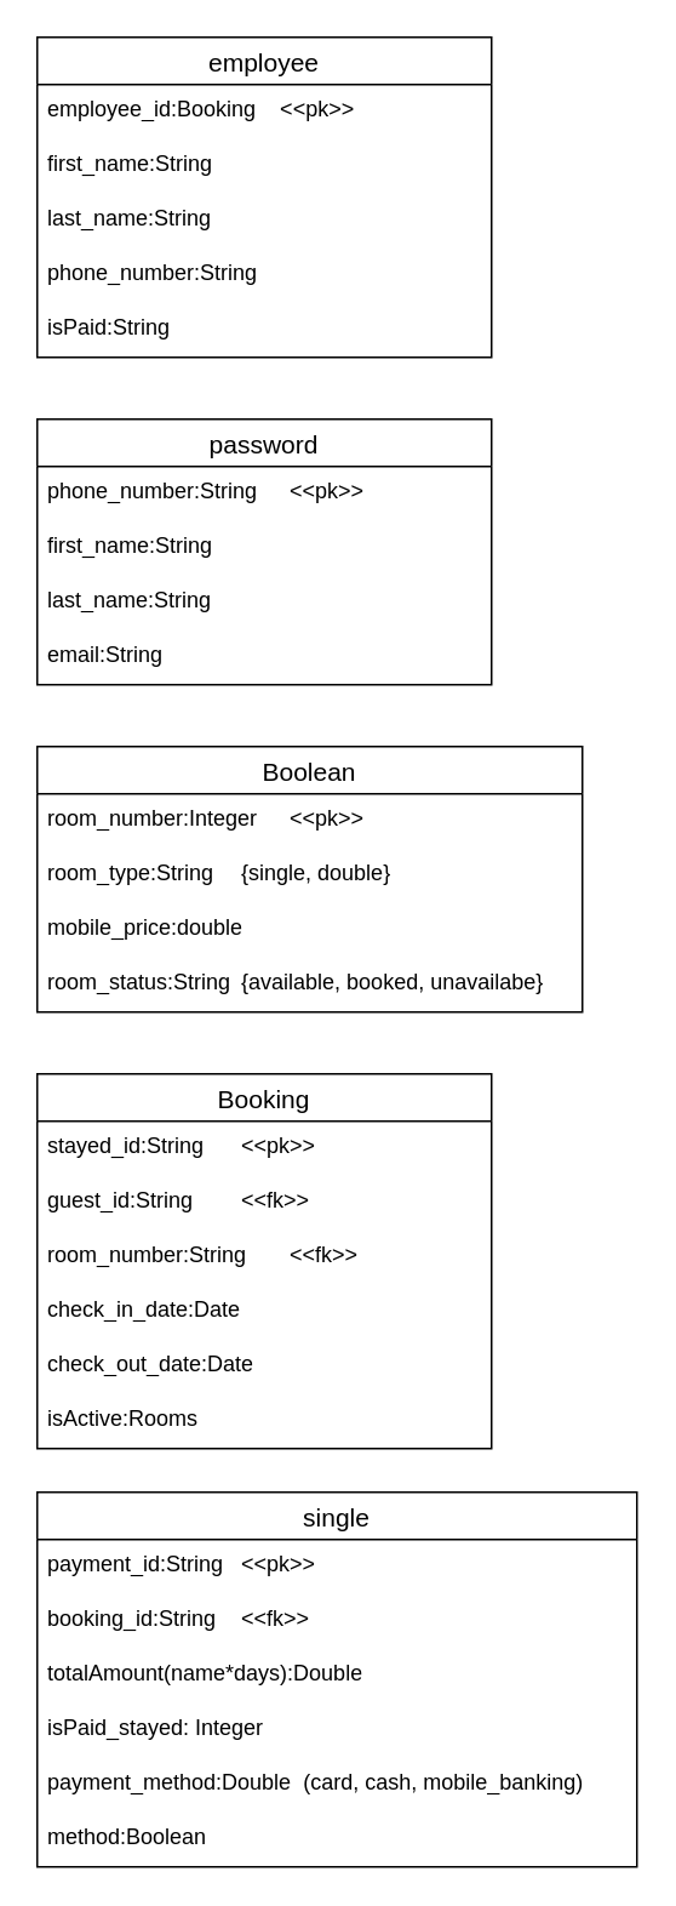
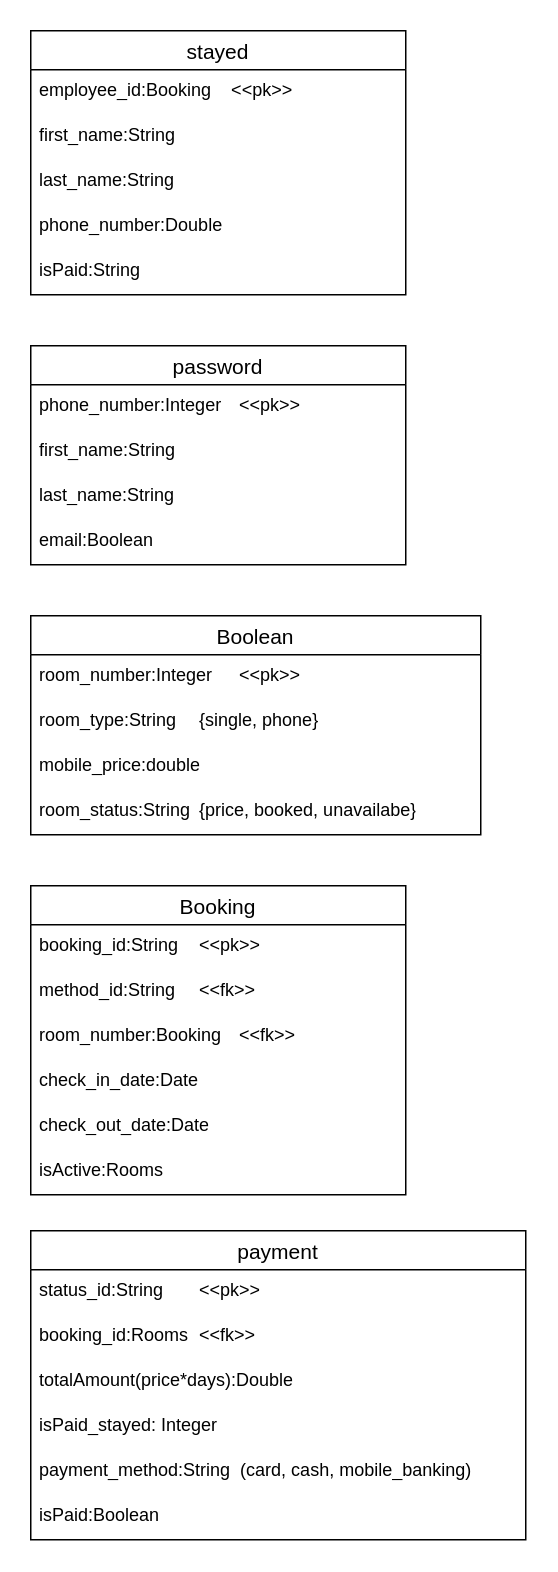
- <mxCell id="7" value="employee" style="swimlane;fontStyle=0;childLayout=stackLayout;horizontal=1;startSize=26;horizontalStack=0;resizeParent=1;resizeParentMax=0;resizeLast=0;collapsible=1;marginBottom=0;align=center;fontSize=14;" parent="1" vertex="1"><mxGeometry x="20" y="20" width="250" height="176" as="geometry" /></mxCell>
+ <mxCell id="7" value="stayed" style="swimlane;fontStyle=0;childLayout=stackLayout;horizontal=1;startSize=26;horizontalStack=0;resizeParent=1;resizeParentMax=0;resizeLast=0;collapsible=1;marginBottom=0;align=center;fontSize=14;" parent="1" vertex="1"><mxGeometry x="20" y="20" width="250" height="176" as="geometry" /></mxCell>
- <mxCell id="11" value="phone_number:String" style="text;strokeColor=none;fillColor=none;spacingLeft=4;spacingRight=4;overflow=hidden;rotatable=0;points=[[0,0.5],[1,0.5]];portConstraint=eastwest;fontSize=12;whiteSpace=wrap;html=1;" parent="7" vertex="1"><mxGeometry y="116" width="250" height="30" as="geometry" /></mxCell>
+ <mxCell id="11" value="phone_number:Double" style="text;strokeColor=none;fillColor=none;spacingLeft=4;spacingRight=4;overflow=hidden;rotatable=0;points=[[0,0.5],[1,0.5]];portConstraint=eastwest;fontSize=12;whiteSpace=wrap;html=1;" parent="7" vertex="1"><mxGeometry y="116" width="250" height="30" as="geometry" /></mxCell>
- <mxCell id="14" value="phone_number:String&lt;span style=&quot;white-space: pre;&quot;&gt;&#09;&lt;/span&gt;&amp;lt;&amp;lt;pk&amp;gt;&amp;gt;" style="text;strokeColor=none;fillColor=none;spacingLeft=4;spacingRight=4;overflow=hidden;rotatable=0;points=[[0,0.5],[1,0.5]];portConstraint=eastwest;fontSize=12;whiteSpace=wrap;html=1;" parent="13" vertex="1"><mxGeometry y="26" width="250" height="30" as="geometry" /></mxCell>
+ <mxCell id="14" value="phone_number:Integer&lt;span style=&quot;white-space: pre;&quot;&gt;&#09;&lt;/span&gt;&amp;lt;&amp;lt;pk&amp;gt;&amp;gt;" style="text;strokeColor=none;fillColor=none;spacingLeft=4;spacingRight=4;overflow=hidden;rotatable=0;points=[[0,0.5],[1,0.5]];portConstraint=eastwest;fontSize=12;whiteSpace=wrap;html=1;" parent="13" vertex="1"><mxGeometry y="26" width="250" height="30" as="geometry" /></mxCell>
- <mxCell id="17" value="email:String" style="text;strokeColor=none;fillColor=none;spacingLeft=4;spacingRight=4;overflow=hidden;rotatable=0;points=[[0,0.5],[1,0.5]];portConstraint=eastwest;fontSize=12;whiteSpace=wrap;html=1;" parent="13" vertex="1"><mxGeometry y="116" width="250" height="30" as="geometry" /></mxCell>
+ <mxCell id="17" value="email:Boolean" style="text;strokeColor=none;fillColor=none;spacingLeft=4;spacingRight=4;overflow=hidden;rotatable=0;points=[[0,0.5],[1,0.5]];portConstraint=eastwest;fontSize=12;whiteSpace=wrap;html=1;" parent="13" vertex="1"><mxGeometry y="116" width="250" height="30" as="geometry" /></mxCell>
- <mxCell id="4" value="room_type:String&lt;span style=&quot;white-space: pre;&quot;&gt;&#09;&lt;/span&gt;&lt;span style=&quot;text-align: center;&quot;&gt;{single, double}&lt;/span&gt;" style="text;strokeColor=none;fillColor=none;spacingLeft=4;spacingRight=4;overflow=hidden;rotatable=0;points=[[0,0.5],[1,0.5]];portConstraint=eastwest;fontSize=12;whiteSpace=wrap;html=1;" parent="2" vertex="1"><mxGeometry y="56" width="300" height="30" as="geometry" /></mxCell>
+ <mxCell id="4" value="room_type:String&lt;span style=&quot;white-space: pre;&quot;&gt;&#09;&lt;/span&gt;&lt;span style=&quot;text-align: center;&quot;&gt;{single, phone}&lt;/span&gt;" style="text;strokeColor=none;fillColor=none;spacingLeft=4;spacingRight=4;overflow=hidden;rotatable=0;points=[[0,0.5],[1,0.5]];portConstraint=eastwest;fontSize=12;whiteSpace=wrap;html=1;" parent="2" vertex="1"><mxGeometry y="56" width="300" height="30" as="geometry" /></mxCell>
- <mxCell id="6" value="room_status:String&lt;span style=&quot;white-space: pre;&quot;&gt;&#09;&lt;/span&gt;&lt;span style=&quot;text-align: center;&quot;&gt;{available, booked, unavailabe}&lt;/span&gt;" style="text;strokeColor=none;fillColor=none;spacingLeft=4;spacingRight=4;overflow=hidden;rotatable=0;points=[[0,0.5],[1,0.5]];portConstraint=eastwest;fontSize=12;whiteSpace=wrap;html=1;" parent="2" vertex="1"><mxGeometry y="116" width="300" height="30" as="geometry" /></mxCell>
+ <mxCell id="6" value="room_status:String&lt;span style=&quot;white-space: pre;&quot;&gt;&#09;&lt;/span&gt;&lt;span style=&quot;text-align: center;&quot;&gt;{price, booked, unavailabe}&lt;/span&gt;" style="text;strokeColor=none;fillColor=none;spacingLeft=4;spacingRight=4;overflow=hidden;rotatable=0;points=[[0,0.5],[1,0.5]];portConstraint=eastwest;fontSize=12;whiteSpace=wrap;html=1;" parent="2" vertex="1"><mxGeometry y="116" width="300" height="30" as="geometry" /></mxCell>
- <mxCell id="19" value="stayed_id:String&lt;span style=&quot;white-space: pre;&quot;&gt;&#09;&lt;/span&gt;&amp;lt;&amp;lt;pk&amp;gt;&amp;gt;" style="text;strokeColor=none;fillColor=none;spacingLeft=4;spacingRight=4;overflow=hidden;rotatable=0;points=[[0,0.5],[1,0.5]];portConstraint=eastwest;fontSize=12;whiteSpace=wrap;html=1;" parent="18" vertex="1"><mxGeometry y="26" width="250" height="30" as="geometry" /></mxCell>
+ <mxCell id="19" value="booking_id:String&lt;span style=&quot;white-space: pre;&quot;&gt;&#09;&lt;/span&gt;&amp;lt;&amp;lt;pk&amp;gt;&amp;gt;" style="text;strokeColor=none;fillColor=none;spacingLeft=4;spacingRight=4;overflow=hidden;rotatable=0;points=[[0,0.5],[1,0.5]];portConstraint=eastwest;fontSize=12;whiteSpace=wrap;html=1;" parent="18" vertex="1"><mxGeometry y="26" width="250" height="30" as="geometry" /></mxCell>
- <mxCell id="20" value="guest_id:String&lt;span style=&quot;white-space: pre;&quot;&gt;&#09;&lt;/span&gt;&amp;lt;&amp;lt;fk&amp;gt;&amp;gt;" style="text;strokeColor=none;fillColor=none;spacingLeft=4;spacingRight=4;overflow=hidden;rotatable=0;points=[[0,0.5],[1,0.5]];portConstraint=eastwest;fontSize=12;whiteSpace=wrap;html=1;" parent="18" vertex="1"><mxGeometry y="56" width="250" height="30" as="geometry" /></mxCell>
+ <mxCell id="20" value="method_id:String&lt;span style=&quot;white-space: pre;&quot;&gt;&#09;&lt;/span&gt;&amp;lt;&amp;lt;fk&amp;gt;&amp;gt;" style="text;strokeColor=none;fillColor=none;spacingLeft=4;spacingRight=4;overflow=hidden;rotatable=0;points=[[0,0.5],[1,0.5]];portConstraint=eastwest;fontSize=12;whiteSpace=wrap;html=1;" parent="18" vertex="1"><mxGeometry y="56" width="250" height="30" as="geometry" /></mxCell>
- <mxCell id="21" value="room_number:String&lt;span style=&quot;white-space: pre;&quot;&gt;&#09;&lt;/span&gt;&amp;lt;&amp;lt;fk&amp;gt;&amp;gt;" style="text;strokeColor=none;fillColor=none;spacingLeft=4;spacingRight=4;overflow=hidden;rotatable=0;points=[[0,0.5],[1,0.5]];portConstraint=eastwest;fontSize=12;whiteSpace=wrap;html=1;" parent="18" vertex="1"><mxGeometry y="86" width="250" height="30" as="geometry" /></mxCell>
+ <mxCell id="21" value="room_number:Booking&lt;span style=&quot;white-space: pre;&quot;&gt;&#09;&lt;/span&gt;&amp;lt;&amp;lt;fk&amp;gt;&amp;gt;" style="text;strokeColor=none;fillColor=none;spacingLeft=4;spacingRight=4;overflow=hidden;rotatable=0;points=[[0,0.5],[1,0.5]];portConstraint=eastwest;fontSize=12;whiteSpace=wrap;html=1;" parent="18" vertex="1"><mxGeometry y="86" width="250" height="30" as="geometry" /></mxCell>
- <mxCell id="25" value="single" style="swimlane;fontStyle=0;childLayout=stackLayout;horizontal=1;startSize=26;horizontalStack=0;resizeParent=1;resizeParentMax=0;resizeLast=0;collapsible=1;marginBottom=0;align=center;fontSize=14;" parent="1" vertex="1"><mxGeometry x="20" y="820" width="330" height="206" as="geometry" /></mxCell>
+ <mxCell id="25" value="payment" style="swimlane;fontStyle=0;childLayout=stackLayout;horizontal=1;startSize=26;horizontalStack=0;resizeParent=1;resizeParentMax=0;resizeLast=0;collapsible=1;marginBottom=0;align=center;fontSize=14;" parent="1" vertex="1"><mxGeometry x="20" y="820" width="330" height="206" as="geometry" /></mxCell>
- <mxCell id="26" value="payment_id:String&lt;span style=&quot;white-space: pre;&quot;&gt;&#09;&lt;/span&gt;&amp;lt;&amp;lt;pk&amp;gt;&amp;gt;" style="text;strokeColor=none;fillColor=none;spacingLeft=4;spacingRight=4;overflow=hidden;rotatable=0;points=[[0,0.5],[1,0.5]];portConstraint=eastwest;fontSize=12;whiteSpace=wrap;html=1;" parent="25" vertex="1"><mxGeometry y="26" width="330" height="30" as="geometry" /></mxCell>
+ <mxCell id="26" value="status_id:String&lt;span style=&quot;white-space: pre;&quot;&gt;&#09;&lt;/span&gt;&amp;lt;&amp;lt;pk&amp;gt;&amp;gt;" style="text;strokeColor=none;fillColor=none;spacingLeft=4;spacingRight=4;overflow=hidden;rotatable=0;points=[[0,0.5],[1,0.5]];portConstraint=eastwest;fontSize=12;whiteSpace=wrap;html=1;" parent="25" vertex="1"><mxGeometry y="26" width="330" height="30" as="geometry" /></mxCell>
- <mxCell id="27" value="booking_id:String&lt;span style=&quot;white-space: pre;&quot;&gt;&#09;&lt;/span&gt;&amp;lt;&amp;lt;fk&amp;gt;&amp;gt;" style="text;strokeColor=none;fillColor=none;spacingLeft=4;spacingRight=4;overflow=hidden;rotatable=0;points=[[0,0.5],[1,0.5]];portConstraint=eastwest;fontSize=12;whiteSpace=wrap;html=1;" parent="25" vertex="1"><mxGeometry y="56" width="330" height="30" as="geometry" /></mxCell>
+ <mxCell id="27" value="booking_id:Rooms&lt;span style=&quot;white-space: pre;&quot;&gt;&#09;&lt;/span&gt;&amp;lt;&amp;lt;fk&amp;gt;&amp;gt;" style="text;strokeColor=none;fillColor=none;spacingLeft=4;spacingRight=4;overflow=hidden;rotatable=0;points=[[0,0.5],[1,0.5]];portConstraint=eastwest;fontSize=12;whiteSpace=wrap;html=1;" parent="25" vertex="1"><mxGeometry y="56" width="330" height="30" as="geometry" /></mxCell>
- <mxCell id="28" value="totalAmount(name*days):Double" style="text;strokeColor=none;fillColor=none;spacingLeft=4;spacingRight=4;overflow=hidden;rotatable=0;points=[[0,0.5],[1,0.5]];portConstraint=eastwest;fontSize=12;whiteSpace=wrap;html=1;" parent="25" vertex="1"><mxGeometry y="86" width="330" height="30" as="geometry" /></mxCell>
+ <mxCell id="28" value="totalAmount(price*days):Double" style="text;strokeColor=none;fillColor=none;spacingLeft=4;spacingRight=4;overflow=hidden;rotatable=0;points=[[0,0.5],[1,0.5]];portConstraint=eastwest;fontSize=12;whiteSpace=wrap;html=1;" parent="25" vertex="1"><mxGeometry y="86" width="330" height="30" as="geometry" /></mxCell>
- <mxCell id="30" value="payment_method:Double&amp;nbsp; (card, cash, mobile_banking)" style="text;strokeColor=none;fillColor=none;spacingLeft=4;spacingRight=4;overflow=hidden;rotatable=0;points=[[0,0.5],[1,0.5]];portConstraint=eastwest;fontSize=12;whiteSpace=wrap;html=1;" parent="25" vertex="1"><mxGeometry y="146" width="330" height="30" as="geometry" /></mxCell>
+ <mxCell id="30" value="payment_method:String&amp;nbsp; (card, cash, mobile_banking)" style="text;strokeColor=none;fillColor=none;spacingLeft=4;spacingRight=4;overflow=hidden;rotatable=0;points=[[0,0.5],[1,0.5]];portConstraint=eastwest;fontSize=12;whiteSpace=wrap;html=1;" parent="25" vertex="1"><mxGeometry y="146" width="330" height="30" as="geometry" /></mxCell>
- <mxCell id="31" value="method:Boolean" style="text;strokeColor=none;fillColor=none;spacingLeft=4;spacingRight=4;overflow=hidden;rotatable=0;points=[[0,0.5],[1,0.5]];portConstraint=eastwest;fontSize=12;whiteSpace=wrap;html=1;" parent="25" vertex="1"><mxGeometry y="176" width="330" height="30" as="geometry" /></mxCell>
+ <mxCell id="31" value="isPaid:Boolean" style="text;strokeColor=none;fillColor=none;spacingLeft=4;spacingRight=4;overflow=hidden;rotatable=0;points=[[0,0.5],[1,0.5]];portConstraint=eastwest;fontSize=12;whiteSpace=wrap;html=1;" parent="25" vertex="1"><mxGeometry y="176" width="330" height="30" as="geometry" /></mxCell>
